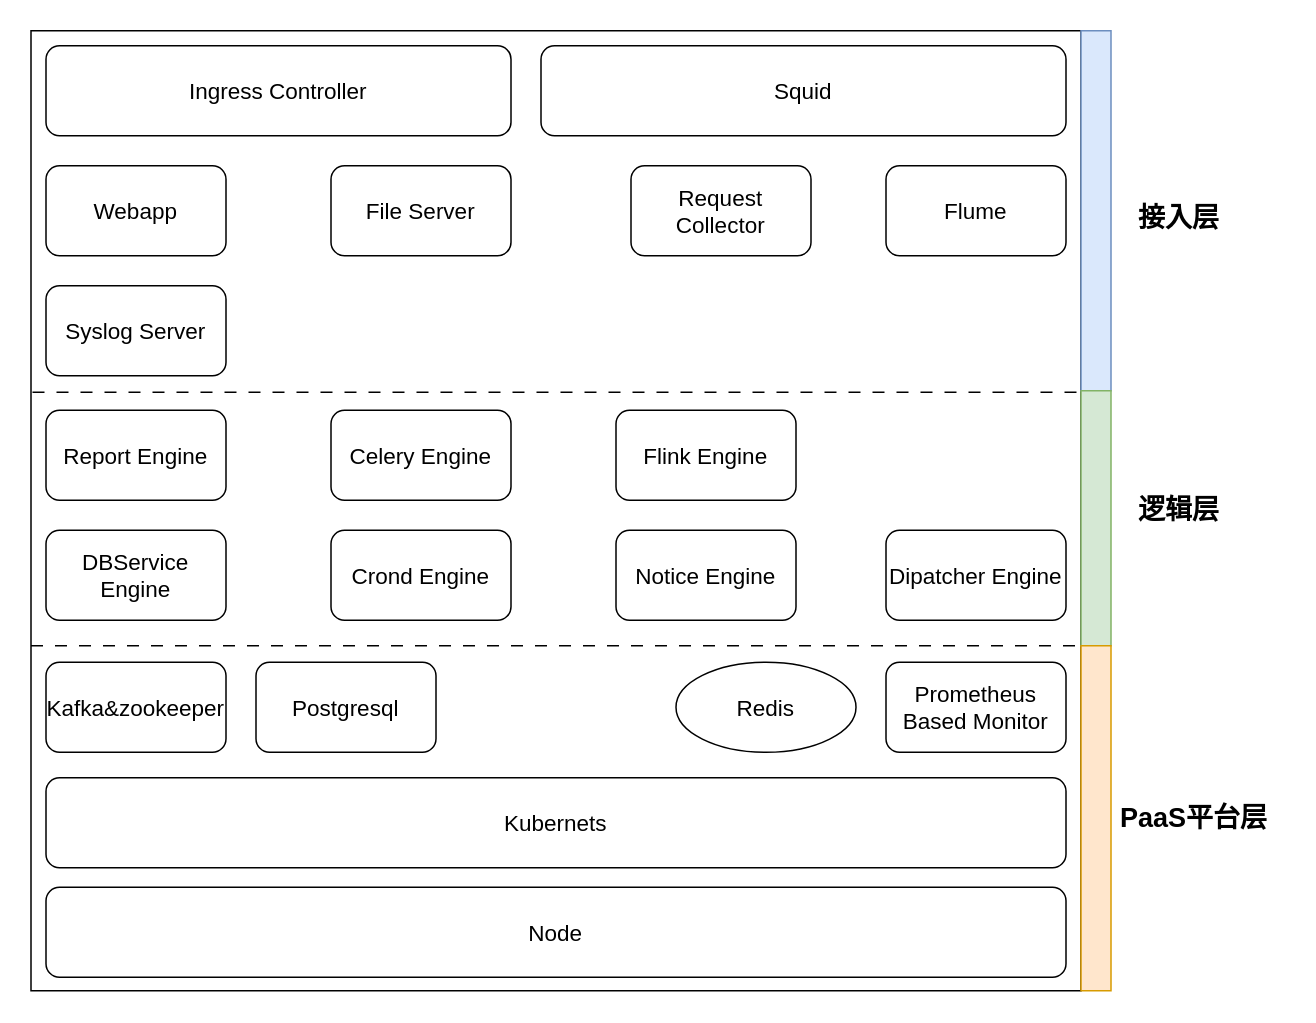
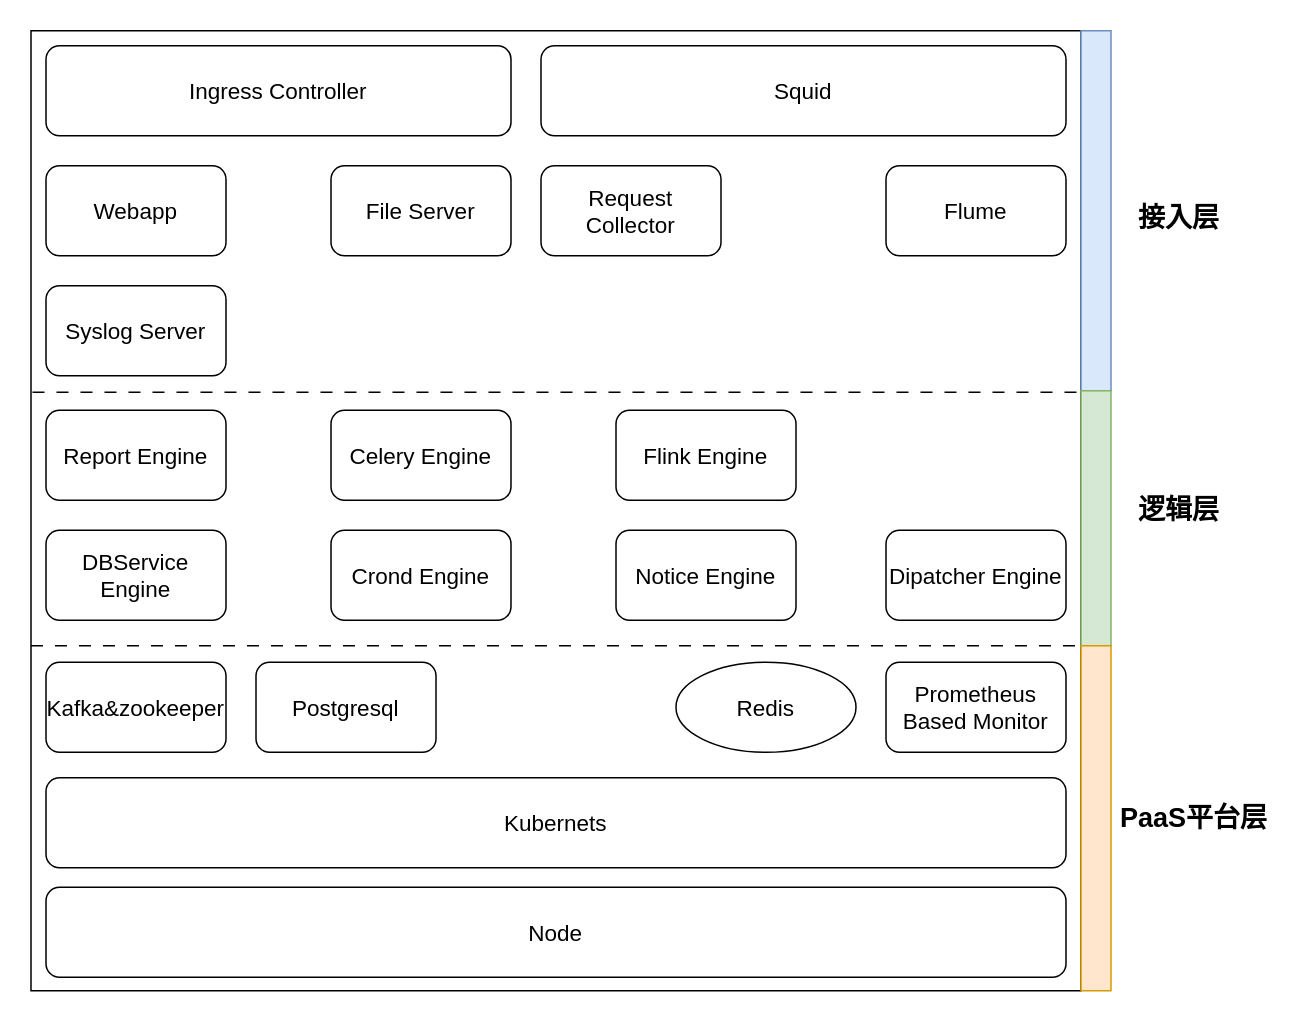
- <mxCell id="27" value="Request Collector" style="rounded=1;whiteSpace=wrap;html=1;fontSize=15;fontStyle=0;backgroundOutline=1;" vertex="1" parent="21"><mxGeometry x="390" y="80" width="120" height="60" as="geometry" /></mxCell>
+ <mxCell id="27" value="Request Collector" style="rounded=1;whiteSpace=wrap;html=1;fontSize=15;fontStyle=0;backgroundOutline=1;" vertex="1" parent="21"><mxGeometry x="330" y="80" width="120" height="60" as="geometry" /></mxCell>
